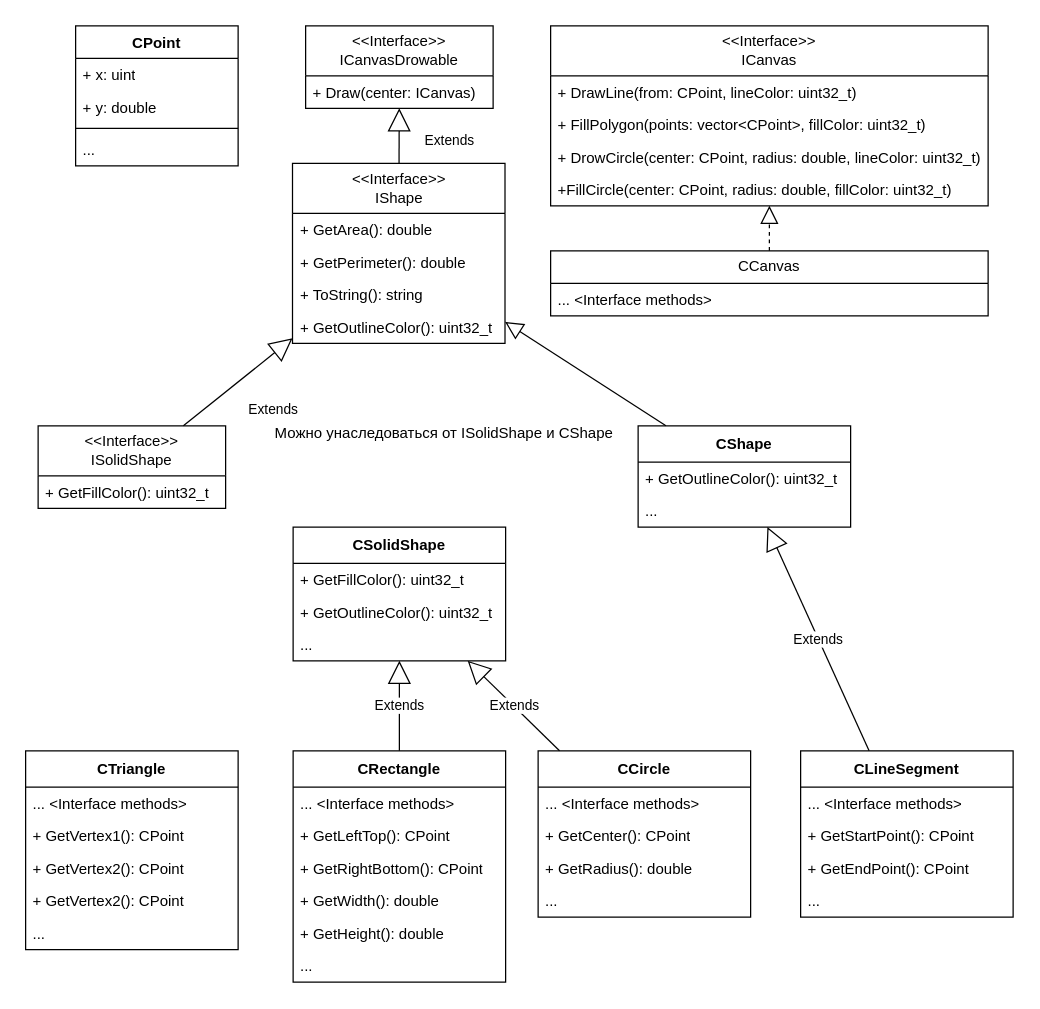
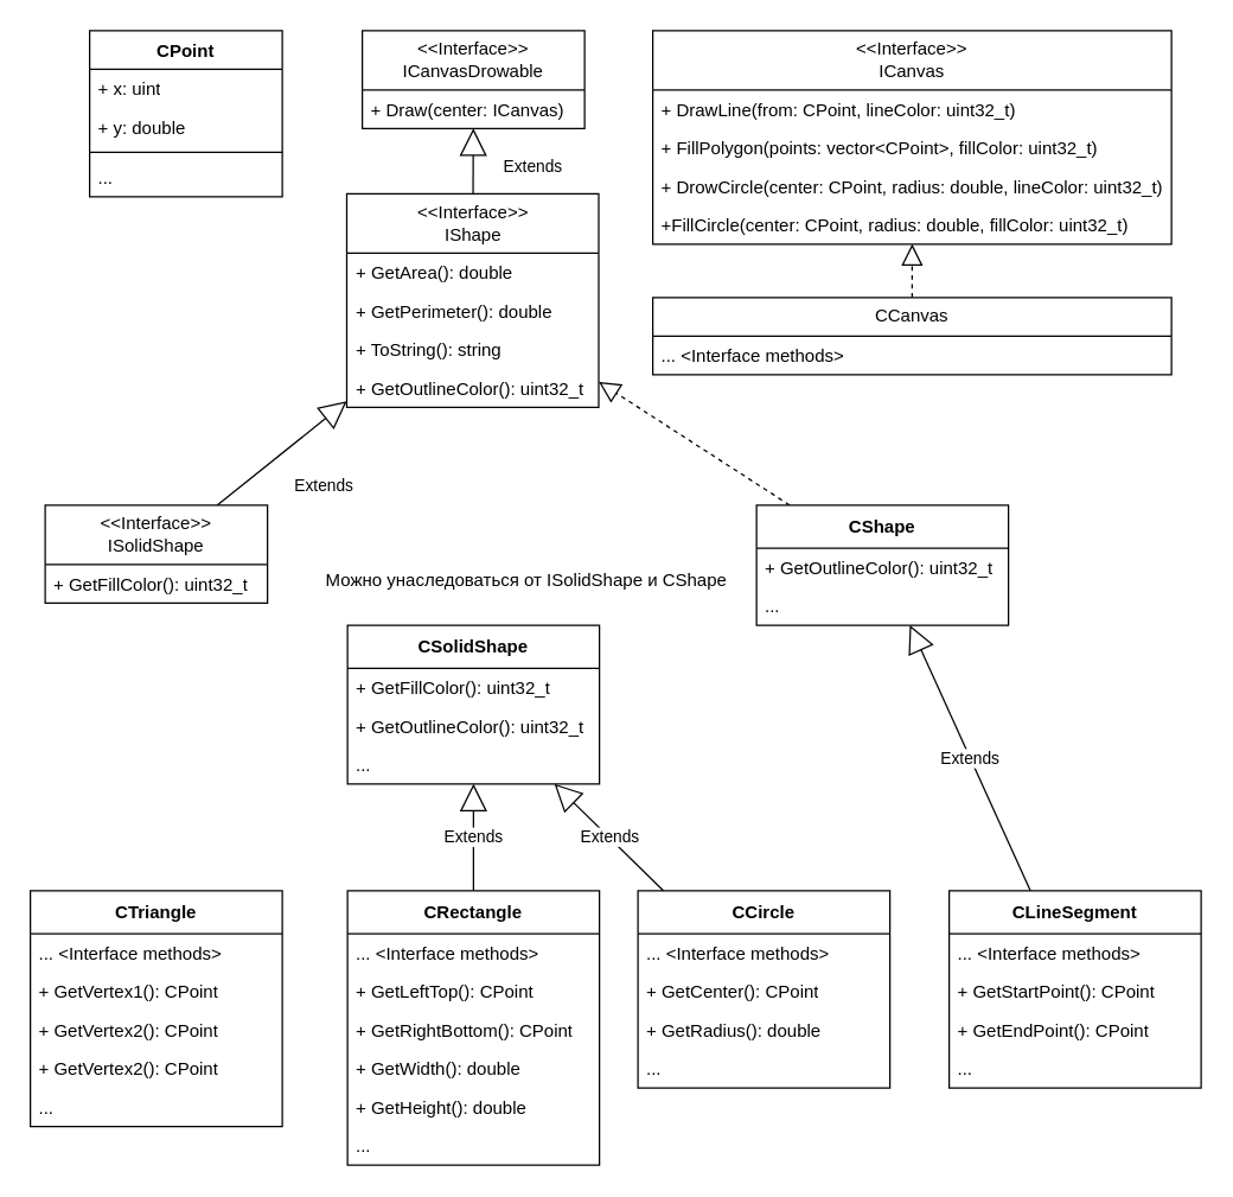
- <mxCell id="56" value="" style="endArrow=block;dashed=0;endFill=0;endSize=12;html=1;rounded=0;" parent="1" source="53" target="17" edge="1"><mxGeometry width="160" relative="1" as="geometry"><mxPoint x="440" y="440" as="sourcePoint" /><mxPoint x="600" y="440" as="targetPoint" /></mxGeometry></mxCell>
+ <mxCell id="56" value="" style="endArrow=block;dashed=1;endFill=0;endSize=12;html=1;rounded=0;" parent="1" source="53" target="17" edge="1"><mxGeometry width="160" relative="1" as="geometry"><mxPoint x="440" y="440" as="sourcePoint" /><mxPoint x="600" y="440" as="targetPoint" /></mxGeometry></mxCell>
- <mxCell id="60" value="Можно унаследоваться от ISolidShape и CShape" style="text;html=1;align=center;verticalAlign=middle;whiteSpace=wrap;rounded=0;" vertex="1" parent="1"><mxGeometry x="210" y="331" width="290" height="30" as="geometry" /></mxCell>
+ <mxCell id="60" value="Можно унаследоваться от ISolidShape и CShape" style="text;html=1;align=center;verticalAlign=middle;whiteSpace=wrap;rounded=0;" vertex="1" parent="1"><mxGeometry x="210" y="376" width="290" height="30" as="geometry" /></mxCell>
